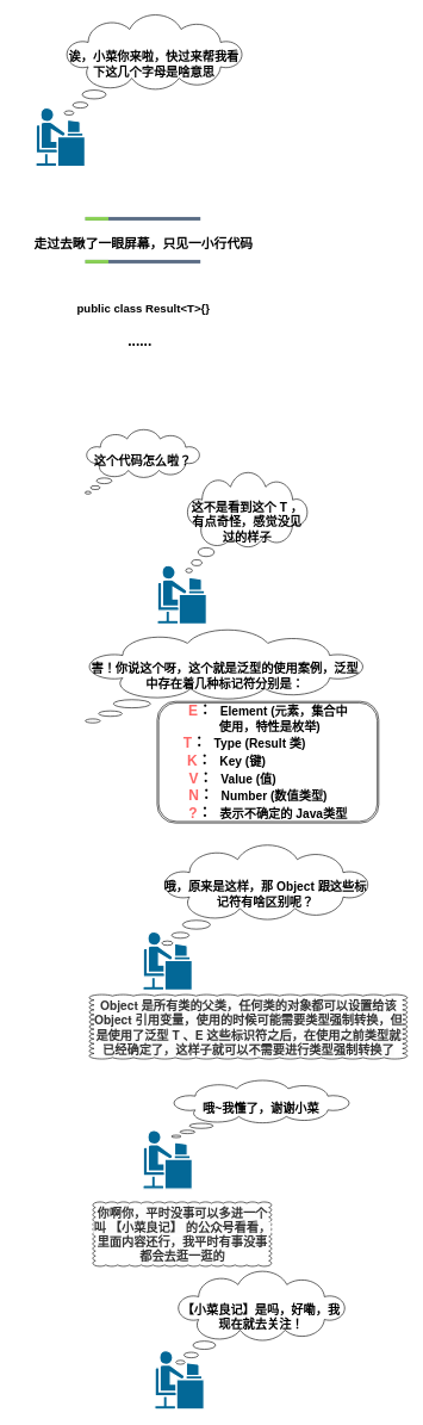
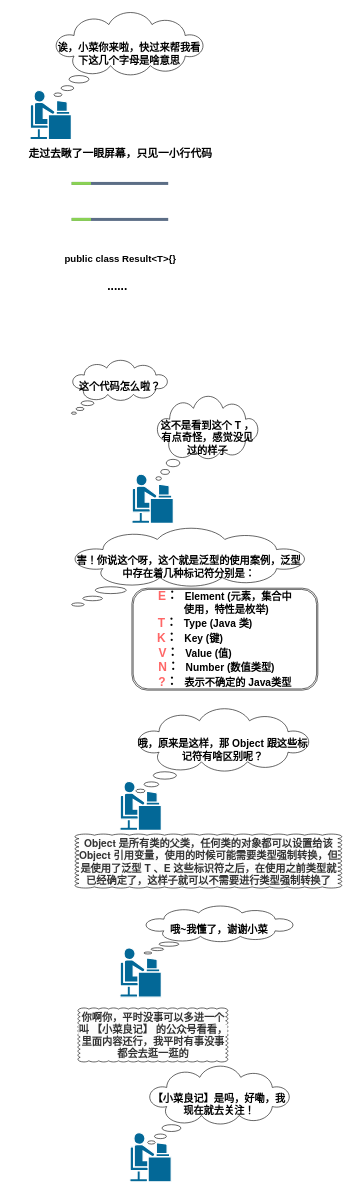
- <mxCell id="6" value="&lt;font style=&quot;font-size: 18px&quot;&gt;&lt;b&gt;走过去瞅了一眼屏幕，只见一小行代码&lt;/b&gt;&lt;/font&gt;" style="text;html=1;align=center;verticalAlign=middle;resizable=0;points=[];autosize=1;" vertex="1" parent="1"><mxGeometry x="39.5" y="330" width="320" height="20" as="geometry" /></mxCell>
+ <mxCell id="6" value="&lt;font style=&quot;font-size: 18px&quot;&gt;&lt;b&gt;走过去瞅了一眼屏幕，只见一小行代码&lt;/b&gt;&lt;/font&gt;" style="text;html=1;align=center;verticalAlign=middle;resizable=0;points=[];autosize=1;" vertex="1" parent="1"><mxGeometry x="39.5" y="245" width="320" height="20" as="geometry" /></mxCell>
- <mxCell id="16" value="&lt;font class=&quot;cs_cursor&quot;&gt;&lt;b class=&quot;cs_cursor&quot; style=&quot;font-size: 17px&quot;&gt;&lt;span style=&quot;font-size: 20px&quot;&gt;&lt;font color=&quot;#ff6666&quot;&gt;E&lt;/font&gt;：&amp;nbsp;&amp;nbsp;&lt;/span&gt;&lt;font style=&quot;font-size: 17px&quot;&gt;Element (元素，集合中&lt;br&gt;&amp;nbsp;使用，特性是枚举)&lt;/font&gt;&lt;br&gt;&lt;/b&gt;&lt;b style=&quot;font-size: 20px&quot;&gt;&lt;font color=&quot;#ff6666&quot;&gt;T&lt;/font&gt;：&amp;nbsp;&amp;nbsp;&lt;/b&gt;&lt;b&gt;&lt;font style=&quot;font-size: 17px&quot;&gt;Type (Result 类)&amp;nbsp; &amp;nbsp; &amp;nbsp; &amp;nbsp; &amp;nbsp; &amp;nbsp; &amp;nbsp;&amp;nbsp;&lt;/font&gt;&lt;br&gt;&lt;/b&gt;&lt;b style=&quot;font-size: 20px&quot;&gt;&lt;font color=&quot;#ff6666&quot;&gt;K&lt;/font&gt;：&amp;nbsp;&amp;nbsp;&lt;/b&gt;&lt;b&gt;&lt;font style=&quot;font-size: 17px&quot;&gt;Key (键)&lt;/font&gt;&lt;/b&gt;&lt;b style=&quot;font-size: 20px&quot;&gt;&amp;nbsp; &amp;nbsp; &amp;nbsp; &amp;nbsp; &amp;nbsp; &amp;nbsp; &amp;nbsp; &amp;nbsp; &amp;nbsp; &amp;nbsp; &amp;nbsp;&lt;br&gt;&lt;/b&gt;&lt;b style=&quot;font-size: 20px&quot;&gt;&lt;font color=&quot;#ff6666&quot;&gt;V&lt;/font&gt;：&amp;nbsp;&amp;nbsp;&lt;/b&gt;&lt;b&gt;&lt;font style=&quot;font-size: 17px&quot;&gt;Value (值)&amp;nbsp; &amp;nbsp; &amp;nbsp; &amp;nbsp; &amp;nbsp; &amp;nbsp; &amp;nbsp; &amp;nbsp; &amp;nbsp; &amp;nbsp; &amp;nbsp;&lt;/font&gt;&lt;br&gt;&lt;/b&gt;&lt;b style=&quot;font-size: 20px&quot;&gt;&lt;font color=&quot;#ff6666&quot;&gt;N&lt;/font&gt;：&amp;nbsp;&amp;nbsp;&lt;/b&gt;&lt;b&gt;&lt;font style=&quot;font-size: 17px&quot;&gt;Number (数值类型)&amp;nbsp; &amp;nbsp; &amp;nbsp;&amp;nbsp;&lt;/font&gt;&lt;br&gt;&lt;span style=&quot;font-size: 20px&quot;&gt;&lt;font color=&quot;#ff6666&quot;&gt;?&lt;/font&gt;：&amp;nbsp;&amp;nbsp;&lt;/span&gt;&lt;/b&gt;&lt;b class=&quot;cs_cursor&quot;&gt;&lt;font style=&quot;font-size: 17px&quot;&gt;表示不确定的 Java类型&lt;/font&gt;&lt;br&gt;&lt;/b&gt;&lt;/font&gt;" style="shape=ext;double=1;rounded=1;whiteSpace=wrap;html=1;" vertex="1" parent="1"><mxGeometry x="219.5" y="980" width="310" height="170" as="geometry" /></mxCell>
+ <mxCell id="16" value="&lt;font class=&quot;cs_cursor&quot;&gt;&lt;b class=&quot;cs_cursor&quot; style=&quot;font-size: 17px&quot;&gt;&lt;span style=&quot;font-size: 20px&quot;&gt;&lt;font color=&quot;#ff6666&quot;&gt;E&lt;/font&gt;：&amp;nbsp;&amp;nbsp;&lt;/span&gt;&lt;font style=&quot;font-size: 17px&quot;&gt;Element (元素，集合中&lt;br&gt;&amp;nbsp;使用，特性是枚举)&lt;/font&gt;&lt;br&gt;&lt;/b&gt;&lt;b style=&quot;font-size: 20px&quot;&gt;&lt;font color=&quot;#ff6666&quot;&gt;T&lt;/font&gt;：&amp;nbsp;&amp;nbsp;&lt;/b&gt;&lt;b&gt;&lt;font style=&quot;font-size: 17px&quot;&gt;Type (Java 类)&amp;nbsp; &amp;nbsp; &amp;nbsp; &amp;nbsp; &amp;nbsp; &amp;nbsp; &amp;nbsp;&amp;nbsp;&lt;/font&gt;&lt;br&gt;&lt;/b&gt;&lt;b style=&quot;font-size: 20px&quot;&gt;&lt;font color=&quot;#ff6666&quot;&gt;K&lt;/font&gt;：&amp;nbsp;&amp;nbsp;&lt;/b&gt;&lt;b&gt;&lt;font style=&quot;font-size: 17px&quot;&gt;Key (键)&lt;/font&gt;&lt;/b&gt;&lt;b style=&quot;font-size: 20px&quot;&gt;&amp;nbsp; &amp;nbsp; &amp;nbsp; &amp;nbsp; &amp;nbsp; &amp;nbsp; &amp;nbsp; &amp;nbsp; &amp;nbsp; &amp;nbsp; &amp;nbsp;&lt;br&gt;&lt;/b&gt;&lt;b style=&quot;font-size: 20px&quot;&gt;&lt;font color=&quot;#ff6666&quot;&gt;V&lt;/font&gt;：&amp;nbsp;&amp;nbsp;&lt;/b&gt;&lt;b&gt;&lt;font style=&quot;font-size: 17px&quot;&gt;Value (值)&amp;nbsp; &amp;nbsp; &amp;nbsp; &amp;nbsp; &amp;nbsp; &amp;nbsp; &amp;nbsp; &amp;nbsp; &amp;nbsp; &amp;nbsp; &amp;nbsp;&lt;/font&gt;&lt;br&gt;&lt;/b&gt;&lt;b style=&quot;font-size: 20px&quot;&gt;&lt;font color=&quot;#ff6666&quot;&gt;N&lt;/font&gt;：&amp;nbsp;&amp;nbsp;&lt;/b&gt;&lt;b&gt;&lt;font style=&quot;font-size: 17px&quot;&gt;Number (数值类型)&amp;nbsp; &amp;nbsp; &amp;nbsp;&amp;nbsp;&lt;/font&gt;&lt;br&gt;&lt;span style=&quot;font-size: 20px&quot;&gt;&lt;font color=&quot;#ff6666&quot;&gt;?&lt;/font&gt;：&amp;nbsp;&amp;nbsp;&lt;/span&gt;&lt;/b&gt;&lt;b class=&quot;cs_cursor&quot;&gt;&lt;font style=&quot;font-size: 17px&quot;&gt;表示不确定的 Java类型&lt;/font&gt;&lt;br&gt;&lt;/b&gt;&lt;/font&gt;" style="shape=ext;double=1;rounded=1;whiteSpace=wrap;html=1;" vertex="1" parent="1"><mxGeometry x="219.5" y="980" width="310" height="170" as="geometry" /></mxCell>
